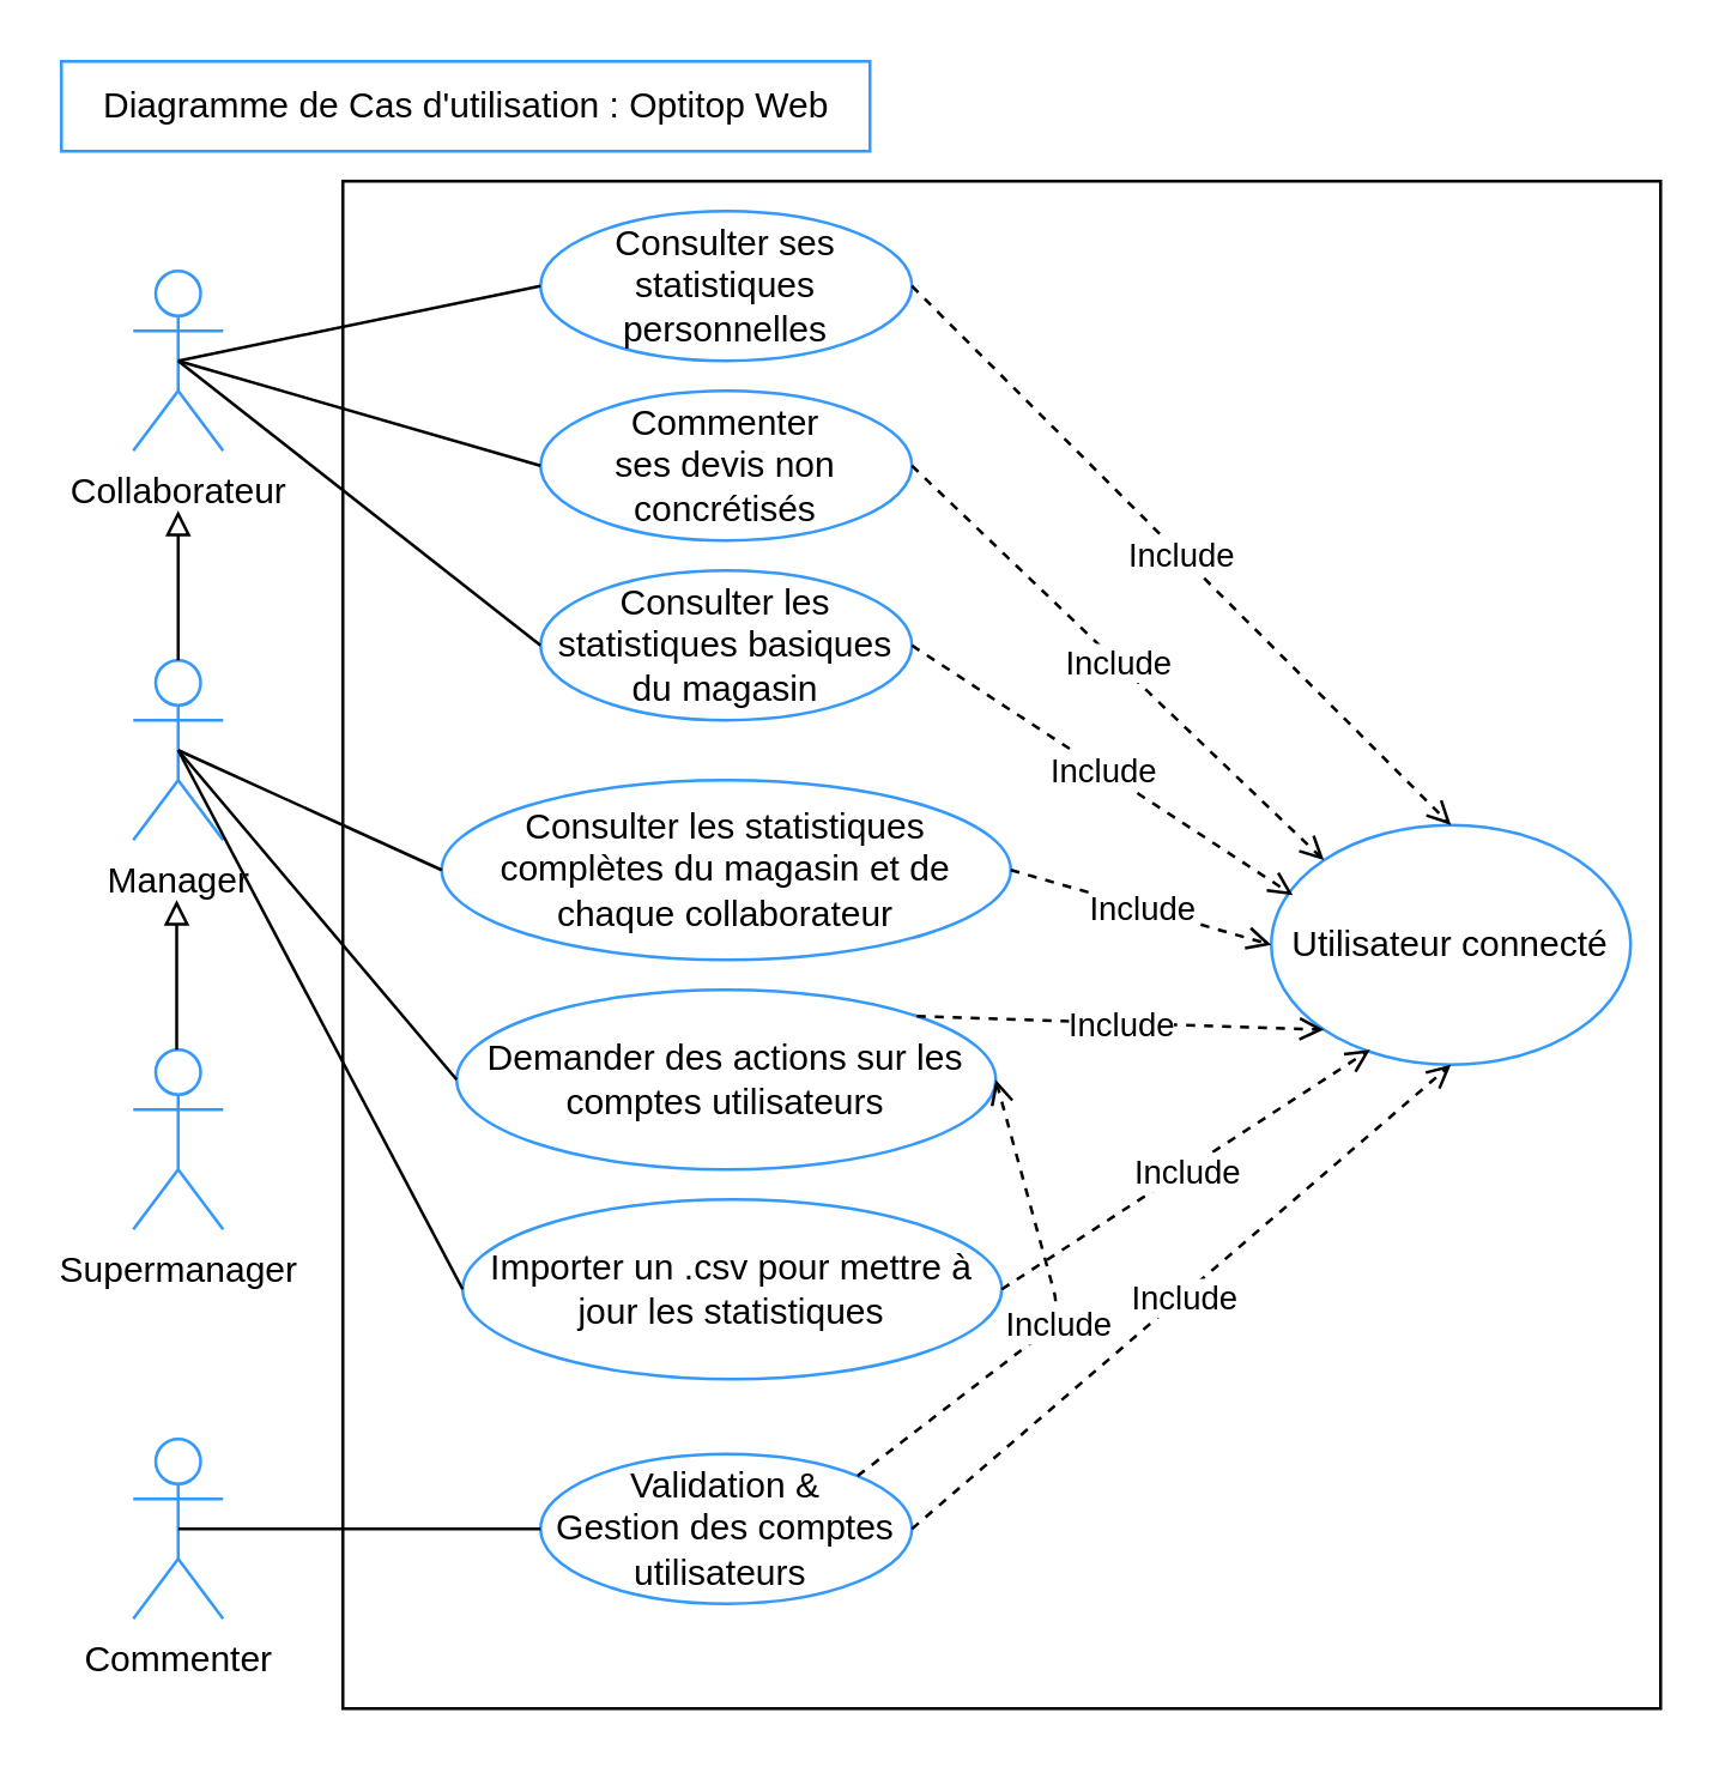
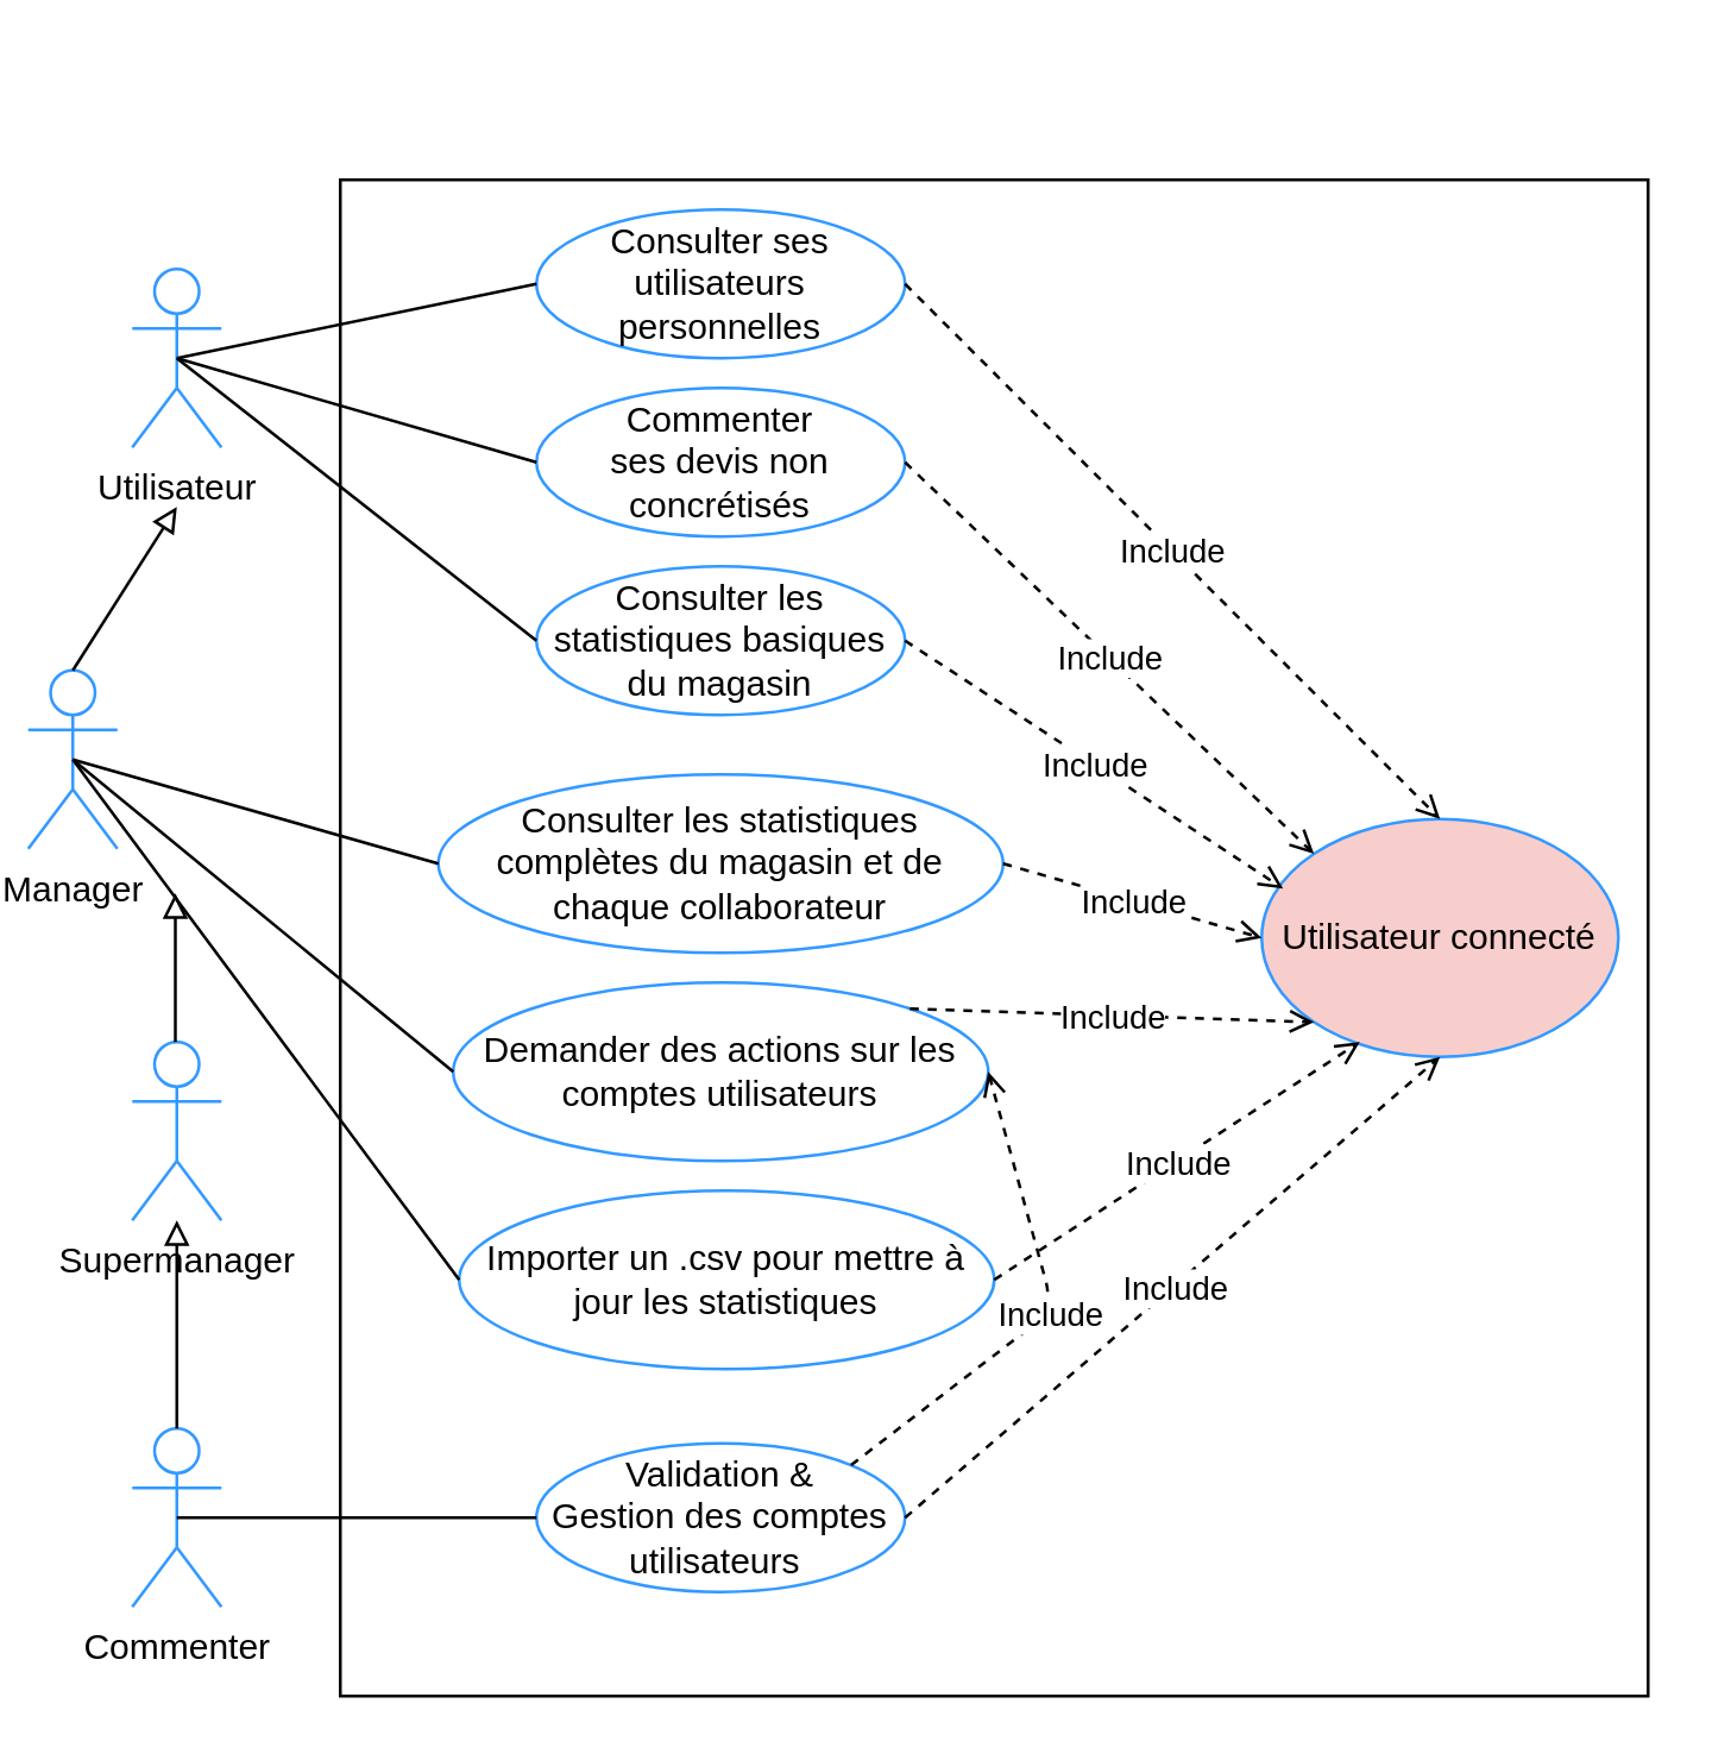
- <mxCell id="3" value="Diagramme de Cas d'utilisation : Optitop Web" style="text;html=1;align=center;verticalAlign=middle;resizable=0;points=[];autosize=1;strokeColor=#3399FF;fillColor=none;" parent="1" vertex="1"><mxGeometry x="20" width="270" height="30" as="geometry" y="20" /></mxCell>
- <mxCell id="13" value="Consulter ses statistiques personnelles" style="ellipse;whiteSpace=wrap;html=1;strokeColor=#3399FF;" parent="1" vertex="1"><mxGeometry x="180" y="70" width="124" height="50" as="geometry" /></mxCell>
+ <mxCell id="13" value="Consulter ses utilisateurs personnelles" style="ellipse;whiteSpace=wrap;html=1;strokeColor=#3399FF;" parent="1" vertex="1"><mxGeometry x="180" y="70" width="124" height="50" as="geometry" /></mxCell>
- <mxCell id="4" value="Collaborateur" style="shape=umlActor;verticalLabelPosition=bottom;verticalAlign=top;html=1;outlineConnect=0;strokeColor=#3399FF;" parent="1" vertex="1"><mxGeometry x="44" y="90" width="30" height="60" as="geometry" /></mxCell>
+ <mxCell id="4" value="Utilisateur" style="shape=umlActor;verticalLabelPosition=bottom;verticalAlign=top;html=1;outlineConnect=0;strokeColor=#3399FF;" parent="1" vertex="1"><mxGeometry x="44" y="90" width="30" height="60" as="geometry" /></mxCell>
- <mxCell id="5" value="Manager" style="shape=umlActor;verticalLabelPosition=bottom;verticalAlign=top;html=1;outlineConnect=0;strokeColor=#3399FF;" parent="1" vertex="1"><mxGeometry x="44" y="220" width="30" height="60" as="geometry" /></mxCell>
+ <mxCell id="5" value="Manager" style="shape=umlActor;verticalLabelPosition=bottom;verticalAlign=top;html=1;outlineConnect=0;strokeColor=#3399FF;" parent="1" vertex="1"><mxGeometry x="9" y="225" width="30" height="60" as="geometry" /></mxCell>
- <mxCell id="24" value="Utilisateur connecté" style="ellipse;whiteSpace=wrap;html=1;strokeColor=#3399FF;" parent="1" vertex="1"><mxGeometry x="424" y="275" width="120" height="80" as="geometry" /></mxCell>
+ <mxCell id="24" value="Utilisateur connecté" style="ellipse;whiteSpace=wrap;html=1;strokeColor=#3399FF;fillColor=#f8cecc;" parent="1" vertex="1"><mxGeometry x="424" y="275" width="120" height="80" as="geometry" /></mxCell>
+ <mxCell id="41" value="" style="endArrow=block;html=1;exitX=0.5;exitY=0;exitDx=0;exitDy=0;exitPerimeter=0;endFill=0;" edge="1" parent="1" source="7" target="6"><mxGeometry width="50" height="50" relative="1" as="geometry"><mxPoint x="68.5" y="360" as="sourcePoint" /><mxPoint x="68.5" y="310" as="targetPoint" /></mxGeometry></mxCell>
